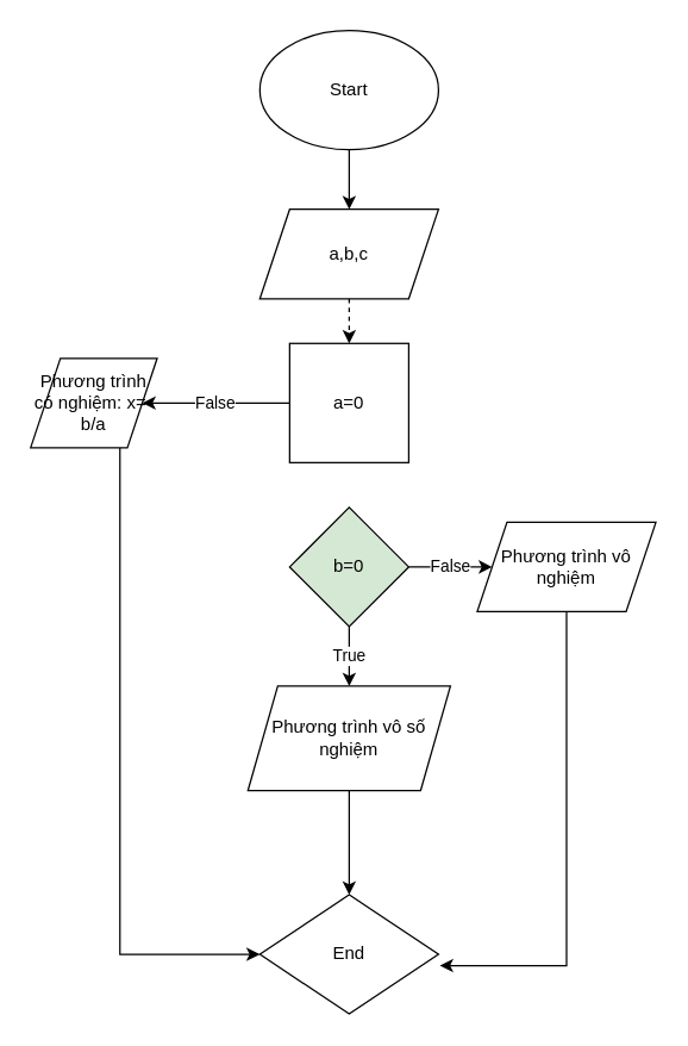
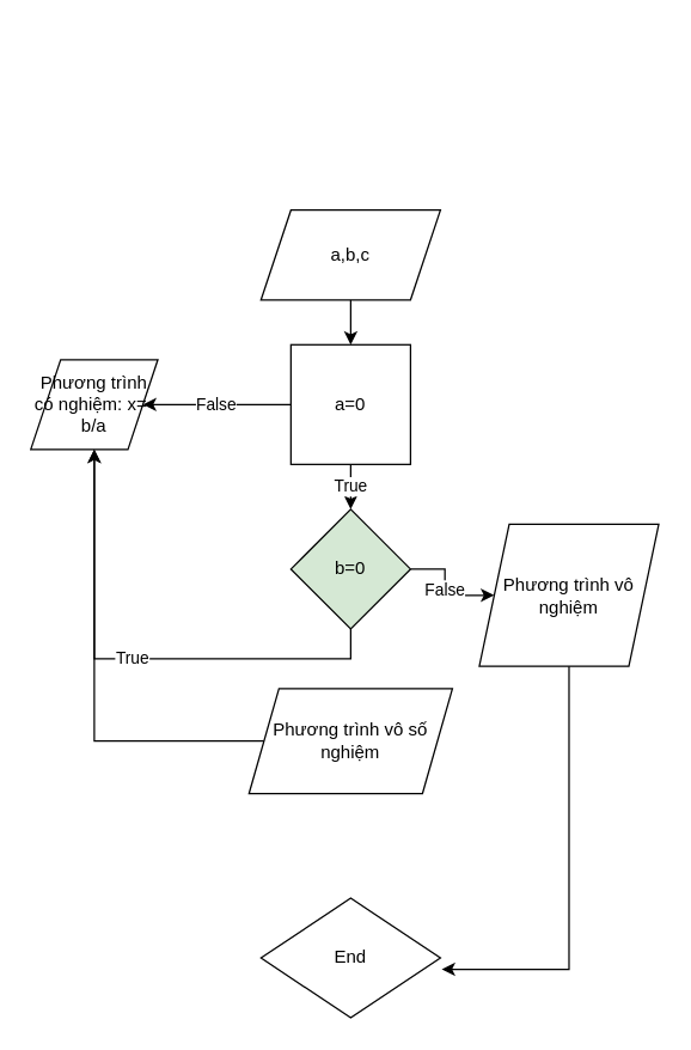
- <mxCell id="3" value="Start" style="ellipse;whiteSpace=wrap;html=1;" parent="1" vertex="1"><mxGeometry x="174" width="120" height="80" as="geometry" y="20" /></mxCell>
- <mxCell id="2" value="" style="edgeStyle=orthogonalEdgeStyle;rounded=0;orthogonalLoop=1;jettySize=auto;html=1;entryX=0.5;entryY=0;entryDx=0;entryDy=0;" parent="1" source="3" target="5" edge="1"><mxGeometry relative="1" as="geometry"><mxPoint x="234" y="190" as="targetPoint" /></mxGeometry></mxCell>
- <mxCell id="4" style="edgeStyle=orthogonalEdgeStyle;rounded=0;orthogonalLoop=1;jettySize=auto;html=1;exitX=0.5;exitY=1;exitDx=0;exitDy=0;entryX=0.5;entryY=0;entryDx=0;entryDy=0;dashed=1;" edge="1" parent="1" source="5" target="9"><mxGeometry relative="1" as="geometry" /></mxCell>
+ <mxCell id="4" style="edgeStyle=orthogonalEdgeStyle;rounded=0;orthogonalLoop=1;jettySize=auto;html=1;exitX=0.5;exitY=1;exitDx=0;exitDy=0;entryX=0.5;entryY=0;entryDx=0;entryDy=0;" edge="1" parent="1" source="5" target="9"><mxGeometry relative="1" as="geometry" /></mxCell>
+ <mxCell id="8" value="True" style="edgeStyle=orthogonalEdgeStyle;rounded=0;orthogonalLoop=1;jettySize=auto;html=1;" edge="1" parent="1" source="9" target="14"><mxGeometry relative="1" as="geometry" /></mxCell>
- <mxCell id="15" value="Phương trình vô nghiệm" style="shape=parallelogram;perimeter=parallelogramPerimeter;whiteSpace=wrap;html=1;fixedSize=1;" vertex="1" parent="1"><mxGeometry x="320" y="350" width="120" height="60" as="geometry" /></mxCell>
+ <mxCell id="15" value="Phương trình vô nghiệm" style="shape=parallelogram;perimeter=parallelogramPerimeter;whiteSpace=wrap;html=1;fixedSize=1;" vertex="1" parent="1"><mxGeometry x="320" y="350" width="120" height="95" as="geometry" /></mxCell>
- <mxCell id="13" value="True" style="edgeStyle=orthogonalEdgeStyle;rounded=0;orthogonalLoop=1;jettySize=auto;html=1;exitX=0.5;exitY=1;exitDx=0;exitDy=0;entryX=0.5;entryY=0;entryDx=0;entryDy=0;" edge="1" parent="1" source="14" target="17"><mxGeometry relative="1" as="geometry" /></mxCell>
+ <mxCell id="13" value="True" style="edgeStyle=orthogonalEdgeStyle;rounded=0;orthogonalLoop=1;jettySize=auto;html=1;exitX=0.5;exitY=1;exitDx=0;exitDy=0;" edge="1" parent="1" source="14" target="11"><mxGeometry relative="1" as="geometry" /></mxCell>
- <mxCell id="10" style="edgeStyle=orthogonalEdgeStyle;rounded=0;orthogonalLoop=1;jettySize=auto;html=1;entryX=0;entryY=0.5;entryDx=0;entryDy=0;" edge="1" parent="1" source="11" target="6"><mxGeometry relative="1" as="geometry"><Array as="points"><mxPoint x="80" y="640" /></Array></mxGeometry></mxCell>
- <mxCell id="16" value="" style="edgeStyle=orthogonalEdgeStyle;rounded=0;orthogonalLoop=1;jettySize=auto;html=1;" edge="1" parent="1" source="17" target="6"><mxGeometry relative="1" as="geometry" /></mxCell>
+ <mxCell id="16" value="" style="edgeStyle=orthogonalEdgeStyle;rounded=0;orthogonalLoop=1;jettySize=auto;html=1;" edge="1" parent="1" source="17" target="11"><mxGeometry relative="1" as="geometry" /></mxCell>
